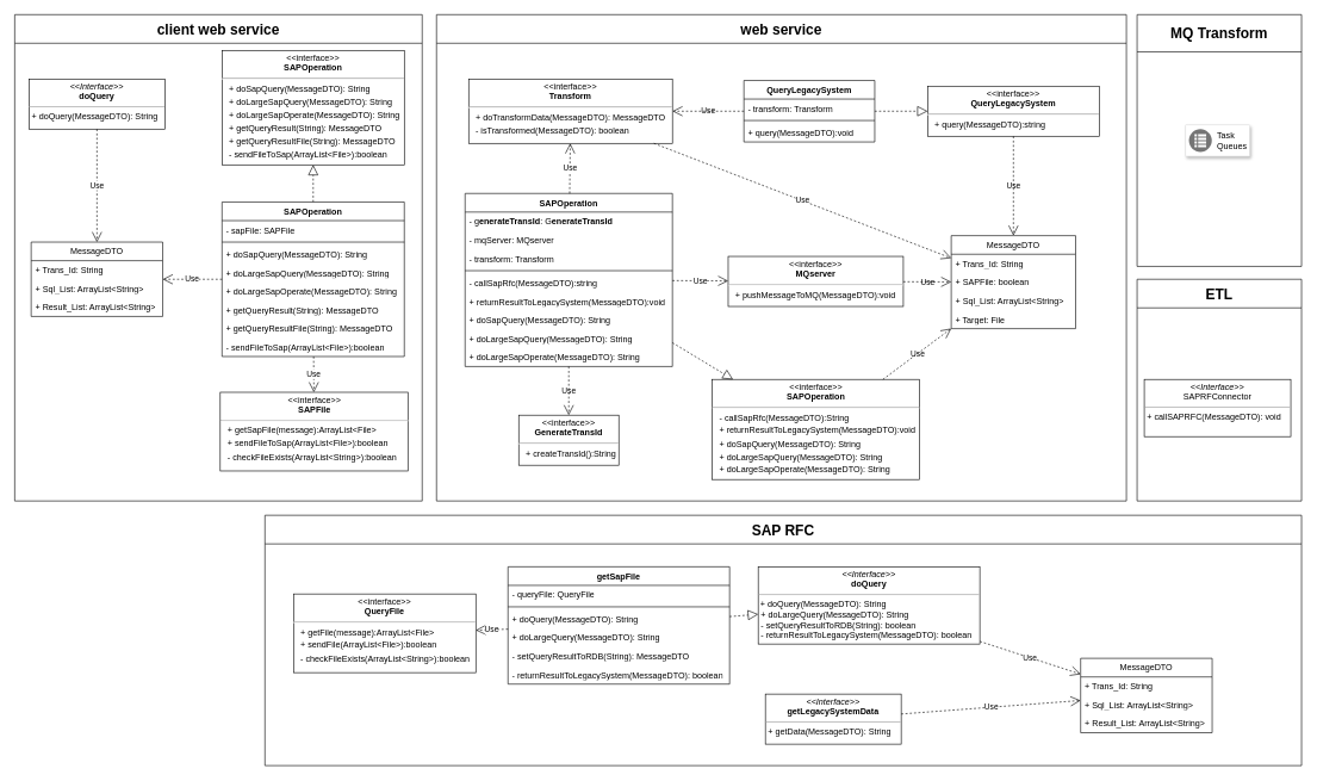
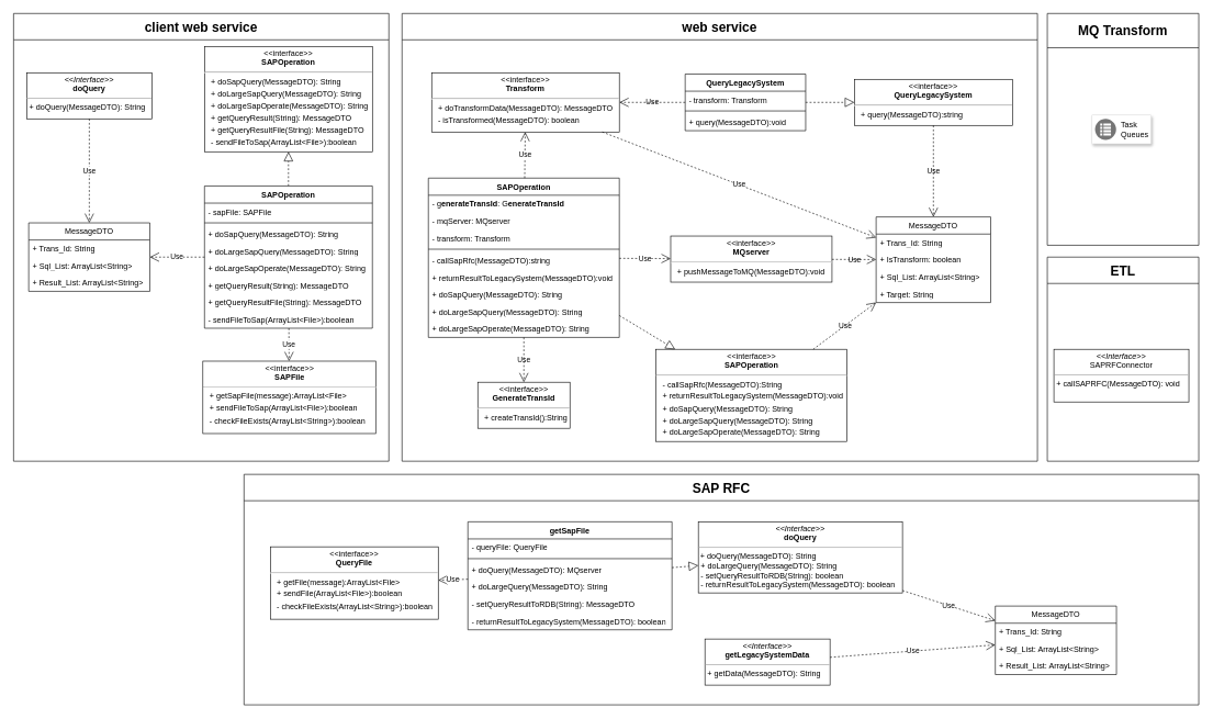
- <mxCell id="9" value="+ SAPFile: boolean" style="text;strokeColor=none;fillColor=none;align=left;verticalAlign=top;spacingLeft=4;spacingRight=4;overflow=hidden;rotatable=0;points=[[0,0.5],[1,0.5]];portConstraint=eastwest;whiteSpace=wrap;html=1;labelBackgroundColor=none;rounded=0;" parent="7" vertex="1"><mxGeometry y="52" width="174" height="26" as="geometry" /></mxCell>
+ <mxCell id="9" value="+ IsTransform: boolean" style="text;strokeColor=none;fillColor=none;align=left;verticalAlign=top;spacingLeft=4;spacingRight=4;overflow=hidden;rotatable=0;points=[[0,0.5],[1,0.5]];portConstraint=eastwest;whiteSpace=wrap;html=1;labelBackgroundColor=none;rounded=0;" parent="7" vertex="1"><mxGeometry y="52" width="174" height="26" as="geometry" /></mxCell>
- <mxCell id="11" value="+ Target: File" style="text;strokeColor=none;fillColor=none;align=left;verticalAlign=top;spacingLeft=4;spacingRight=4;overflow=hidden;rotatable=0;points=[[0,0.5],[1,0.5]];portConstraint=eastwest;whiteSpace=wrap;html=1;labelBackgroundColor=none;rounded=0;" parent="7" vertex="1"><mxGeometry y="104" width="174" height="26" as="geometry" /></mxCell>
+ <mxCell id="11" value="+ Target: String" style="text;strokeColor=none;fillColor=none;align=left;verticalAlign=top;spacingLeft=4;spacingRight=4;overflow=hidden;rotatable=0;points=[[0,0.5],[1,0.5]];portConstraint=eastwest;whiteSpace=wrap;html=1;labelBackgroundColor=none;rounded=0;" parent="7" vertex="1"><mxGeometry y="104" width="174" height="26" as="geometry" /></mxCell>
- <mxCell id="76" value="+ doQuery(MessageDTO): String" style="text;strokeColor=none;fillColor=none;align=left;verticalAlign=top;spacingLeft=4;spacingRight=4;overflow=hidden;rotatable=0;points=[[0,0.5],[1,0.5]];portConstraint=eastwest;whiteSpace=wrap;html=1;" parent="73" vertex="1"><mxGeometry y="60" width="310" height="26" as="geometry" /></mxCell>
+ <mxCell id="76" value="+ doQuery(MessageDTO): MQserver" style="text;strokeColor=none;fillColor=none;align=left;verticalAlign=top;spacingLeft=4;spacingRight=4;overflow=hidden;rotatable=0;points=[[0,0.5],[1,0.5]];portConstraint=eastwest;whiteSpace=wrap;html=1;" parent="73" vertex="1"><mxGeometry y="60" width="310" height="26" as="geometry" /></mxCell>
